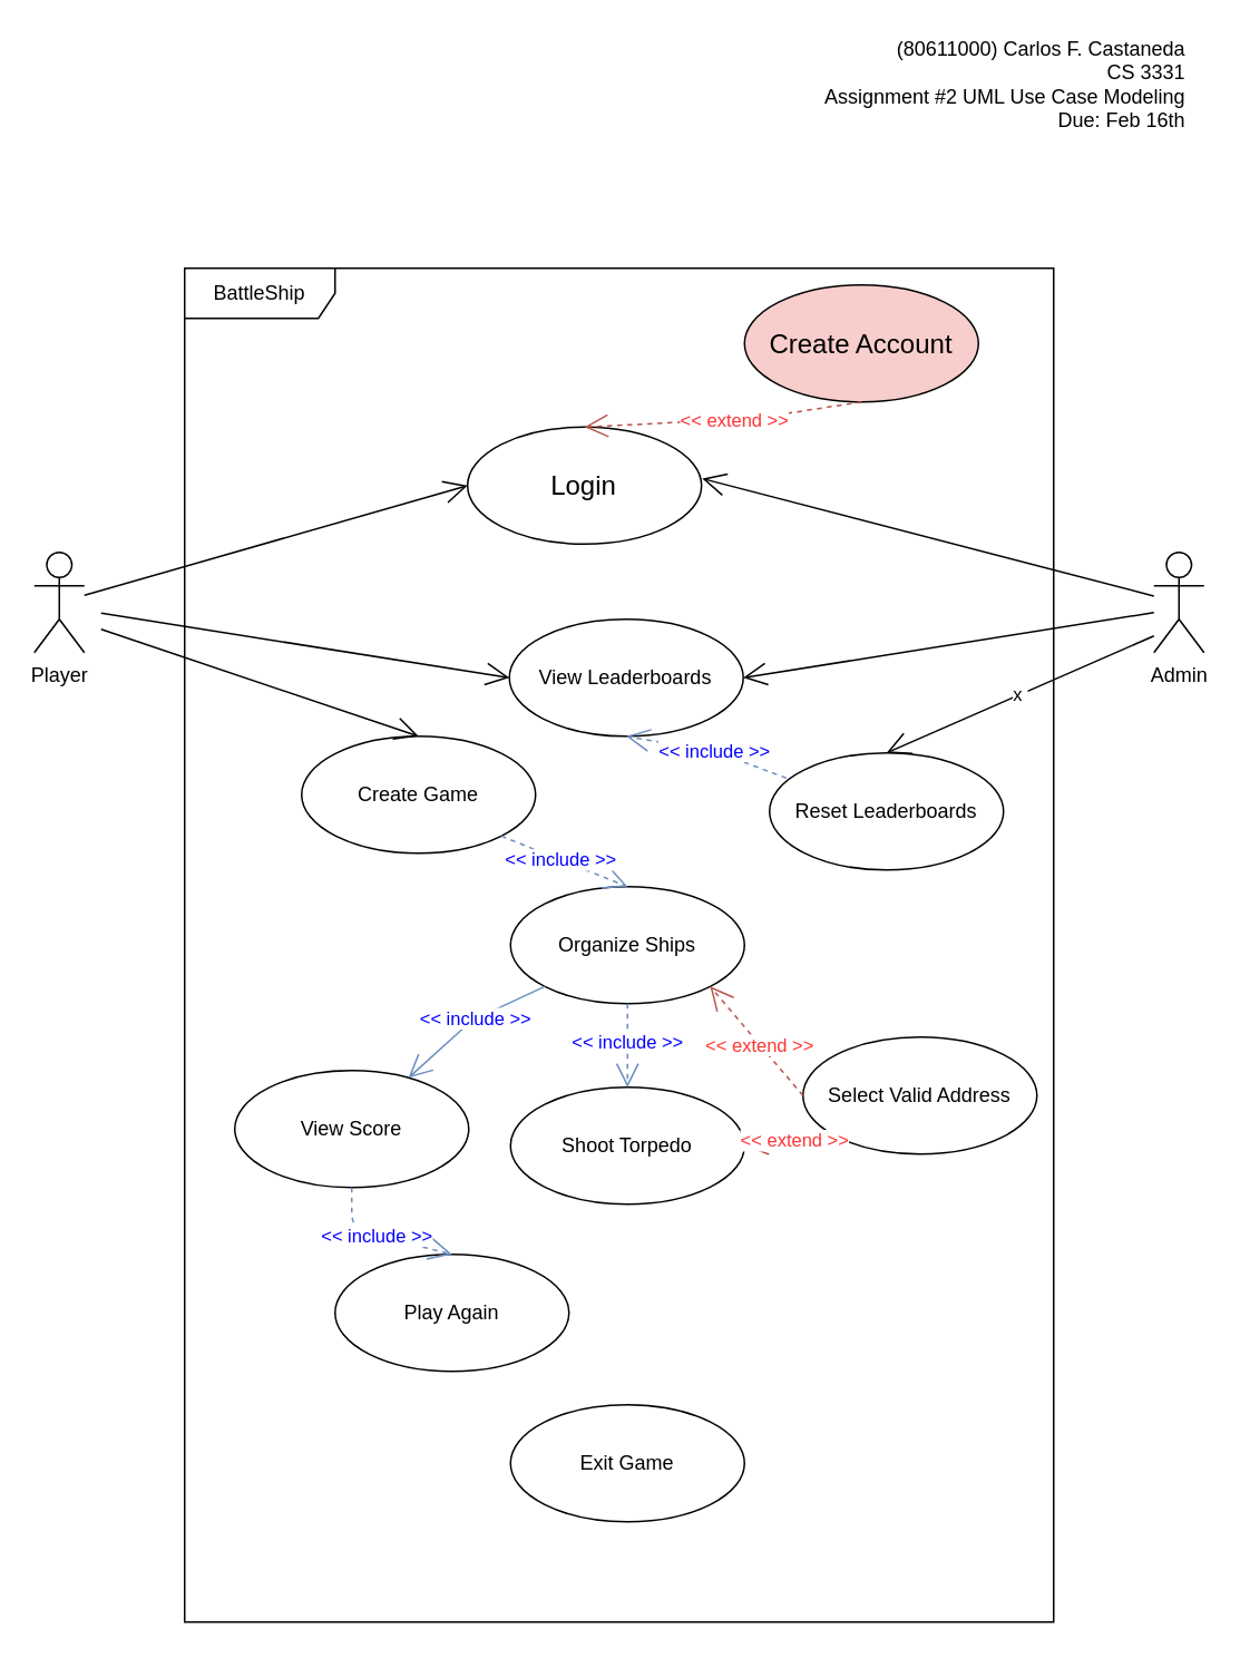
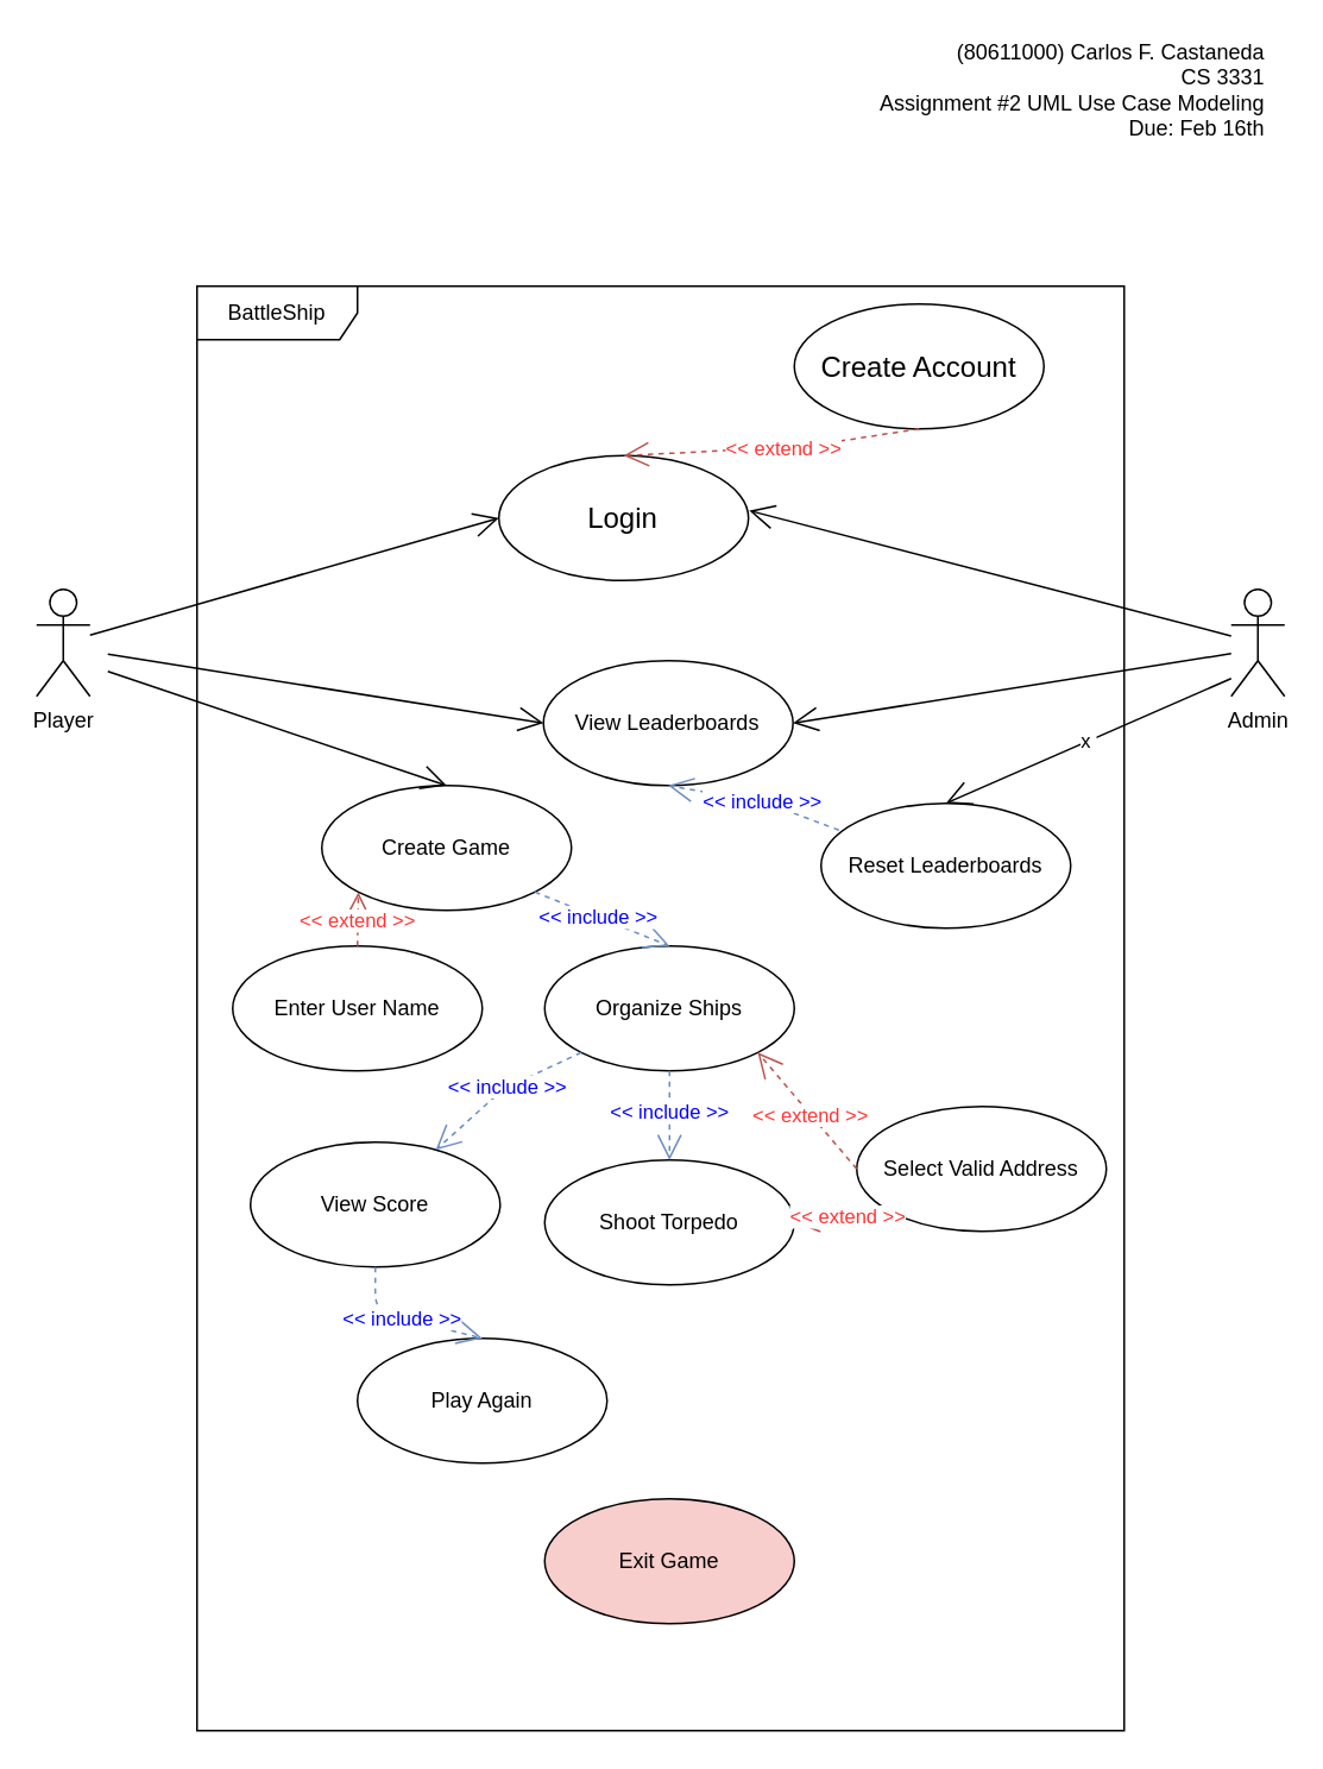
- <mxCell id="9" value="&lt;font style=&quot;font-size: 16px&quot;&gt;Create Account&lt;/font&gt;" style="ellipse;whiteSpace=wrap;html=1;fillColor=#f8cecc;" parent="1" vertex="1"><mxGeometry x="445" y="170" width="140" height="70" as="geometry" /></mxCell>
+ <mxCell id="9" value="&lt;font style=&quot;font-size: 16px&quot;&gt;Create Account&lt;/font&gt;" style="ellipse;whiteSpace=wrap;html=1;" parent="1" vertex="1"><mxGeometry x="445" y="170" width="140" height="70" as="geometry" /></mxCell>
+ <mxCell id="31" value="&lt;font color=&quot;#ff3333&quot;&gt;&amp;lt;&amp;lt; extend &amp;gt;&amp;gt;&lt;/font&gt;" style="endArrow=open;endSize=12;dashed=1;html=1;exitX=0.5;exitY=0;exitDx=0;exitDy=0;entryX=0;entryY=1;entryDx=0;entryDy=0;fillColor=#f8cecc;strokeColor=#b85450;" parent="1" source="12" target="8" edge="1"><mxGeometry x="-0.075" width="160" relative="1" as="geometry"><mxPoint x="480" y="635" as="sourcePoint" /><mxPoint x="434.2" y="599.896" as="targetPoint" /><Array as="points" /><mxPoint as="offset" /></mxGeometry></mxCell>
+ <mxCell id="12" value="Enter User Name" style="ellipse;whiteSpace=wrap;html=1;" parent="1" vertex="1"><mxGeometry x="130" y="530" width="140" height="70" as="geometry" /></mxCell>
- <mxCell id="26" value="&lt;font color=&quot;#0000ff&quot; style=&quot;line-height: 120%&quot;&gt;&amp;lt;&amp;lt; include &amp;gt;&amp;gt;&lt;/font&gt;" style="endArrow=open;endSize=12;dashed=0;html=1;exitX=0;exitY=1;exitDx=0;exitDy=0;fillColor=#dae8fc;strokeColor=#6c8ebf;" parent="1" source="13" target="18" edge="1"><mxGeometry x="-0.075" width="160" relative="1" as="geometry"><mxPoint x="321.67" y="595" as="sourcePoint" /><mxPoint x="225.96" y="570" as="targetPoint" /><Array as="points"><mxPoint x="282" y="610" /></Array><mxPoint as="offset" /></mxGeometry></mxCell>
+ <mxCell id="26" value="&lt;font color=&quot;#0000ff&quot; style=&quot;line-height: 120%&quot;&gt;&amp;lt;&amp;lt; include &amp;gt;&amp;gt;&lt;/font&gt;" style="endArrow=open;endSize=12;dashed=1;html=1;exitX=0;exitY=1;exitDx=0;exitDy=0;fillColor=#dae8fc;strokeColor=#6c8ebf;" parent="1" source="13" target="18" edge="1"><mxGeometry x="-0.075" width="160" relative="1" as="geometry"><mxPoint x="321.67" y="595" as="sourcePoint" /><mxPoint x="225.96" y="570" as="targetPoint" /><Array as="points"><mxPoint x="282" y="610" /></Array><mxPoint as="offset" /></mxGeometry></mxCell>
- <mxCell id="10" value="Exit Game" style="ellipse;whiteSpace=wrap;html=1;" parent="1" vertex="1"><mxGeometry x="305" y="840" width="140" height="70" as="geometry" /></mxCell>
+ <mxCell id="10" value="Exit Game" style="ellipse;whiteSpace=wrap;html=1;fillColor=#f8cecc;" parent="1" vertex="1"><mxGeometry x="305" y="840" width="140" height="70" as="geometry" /></mxCell>
